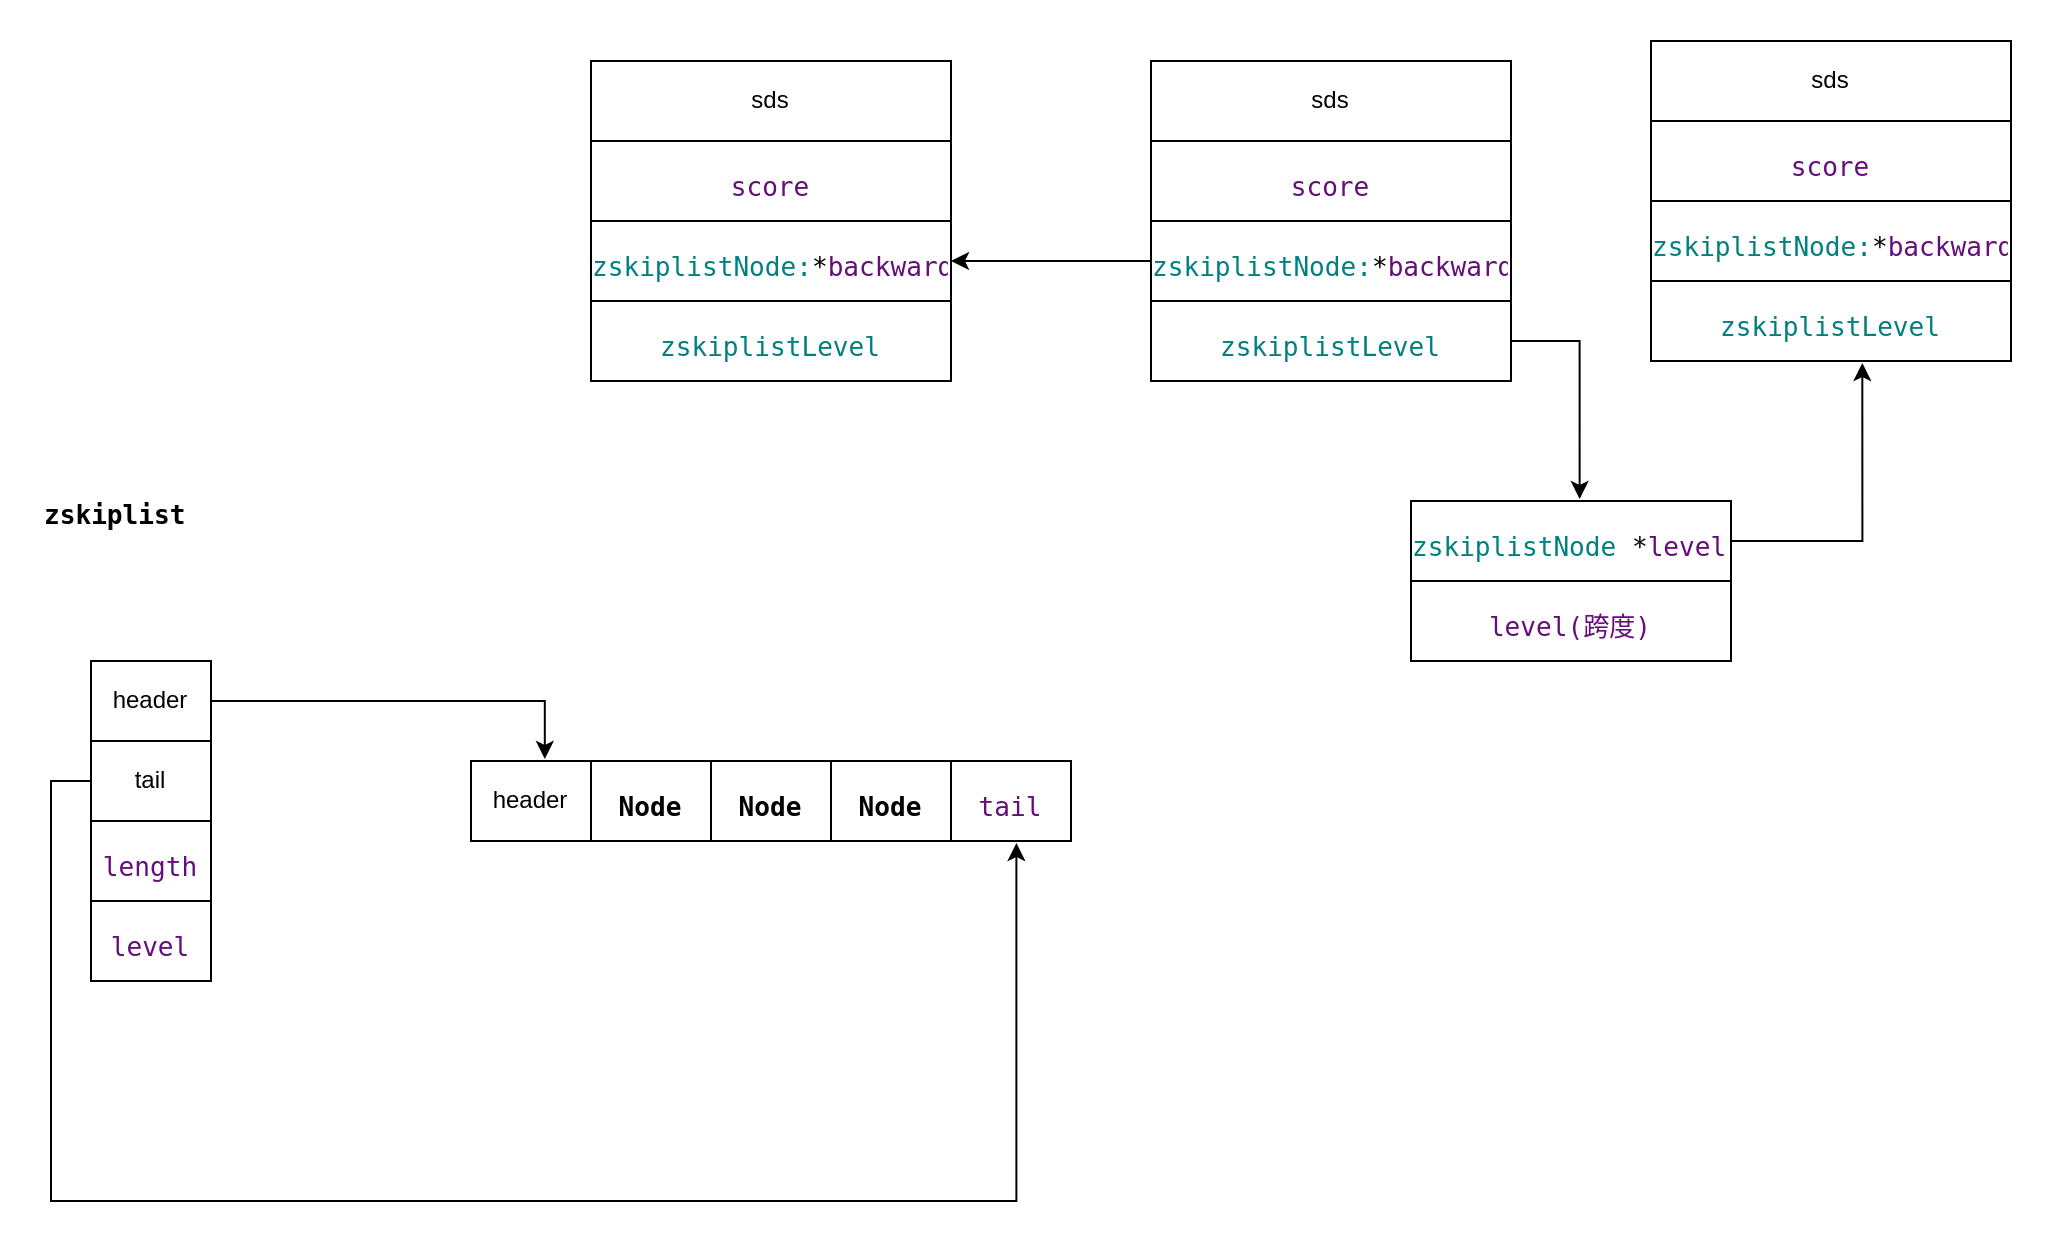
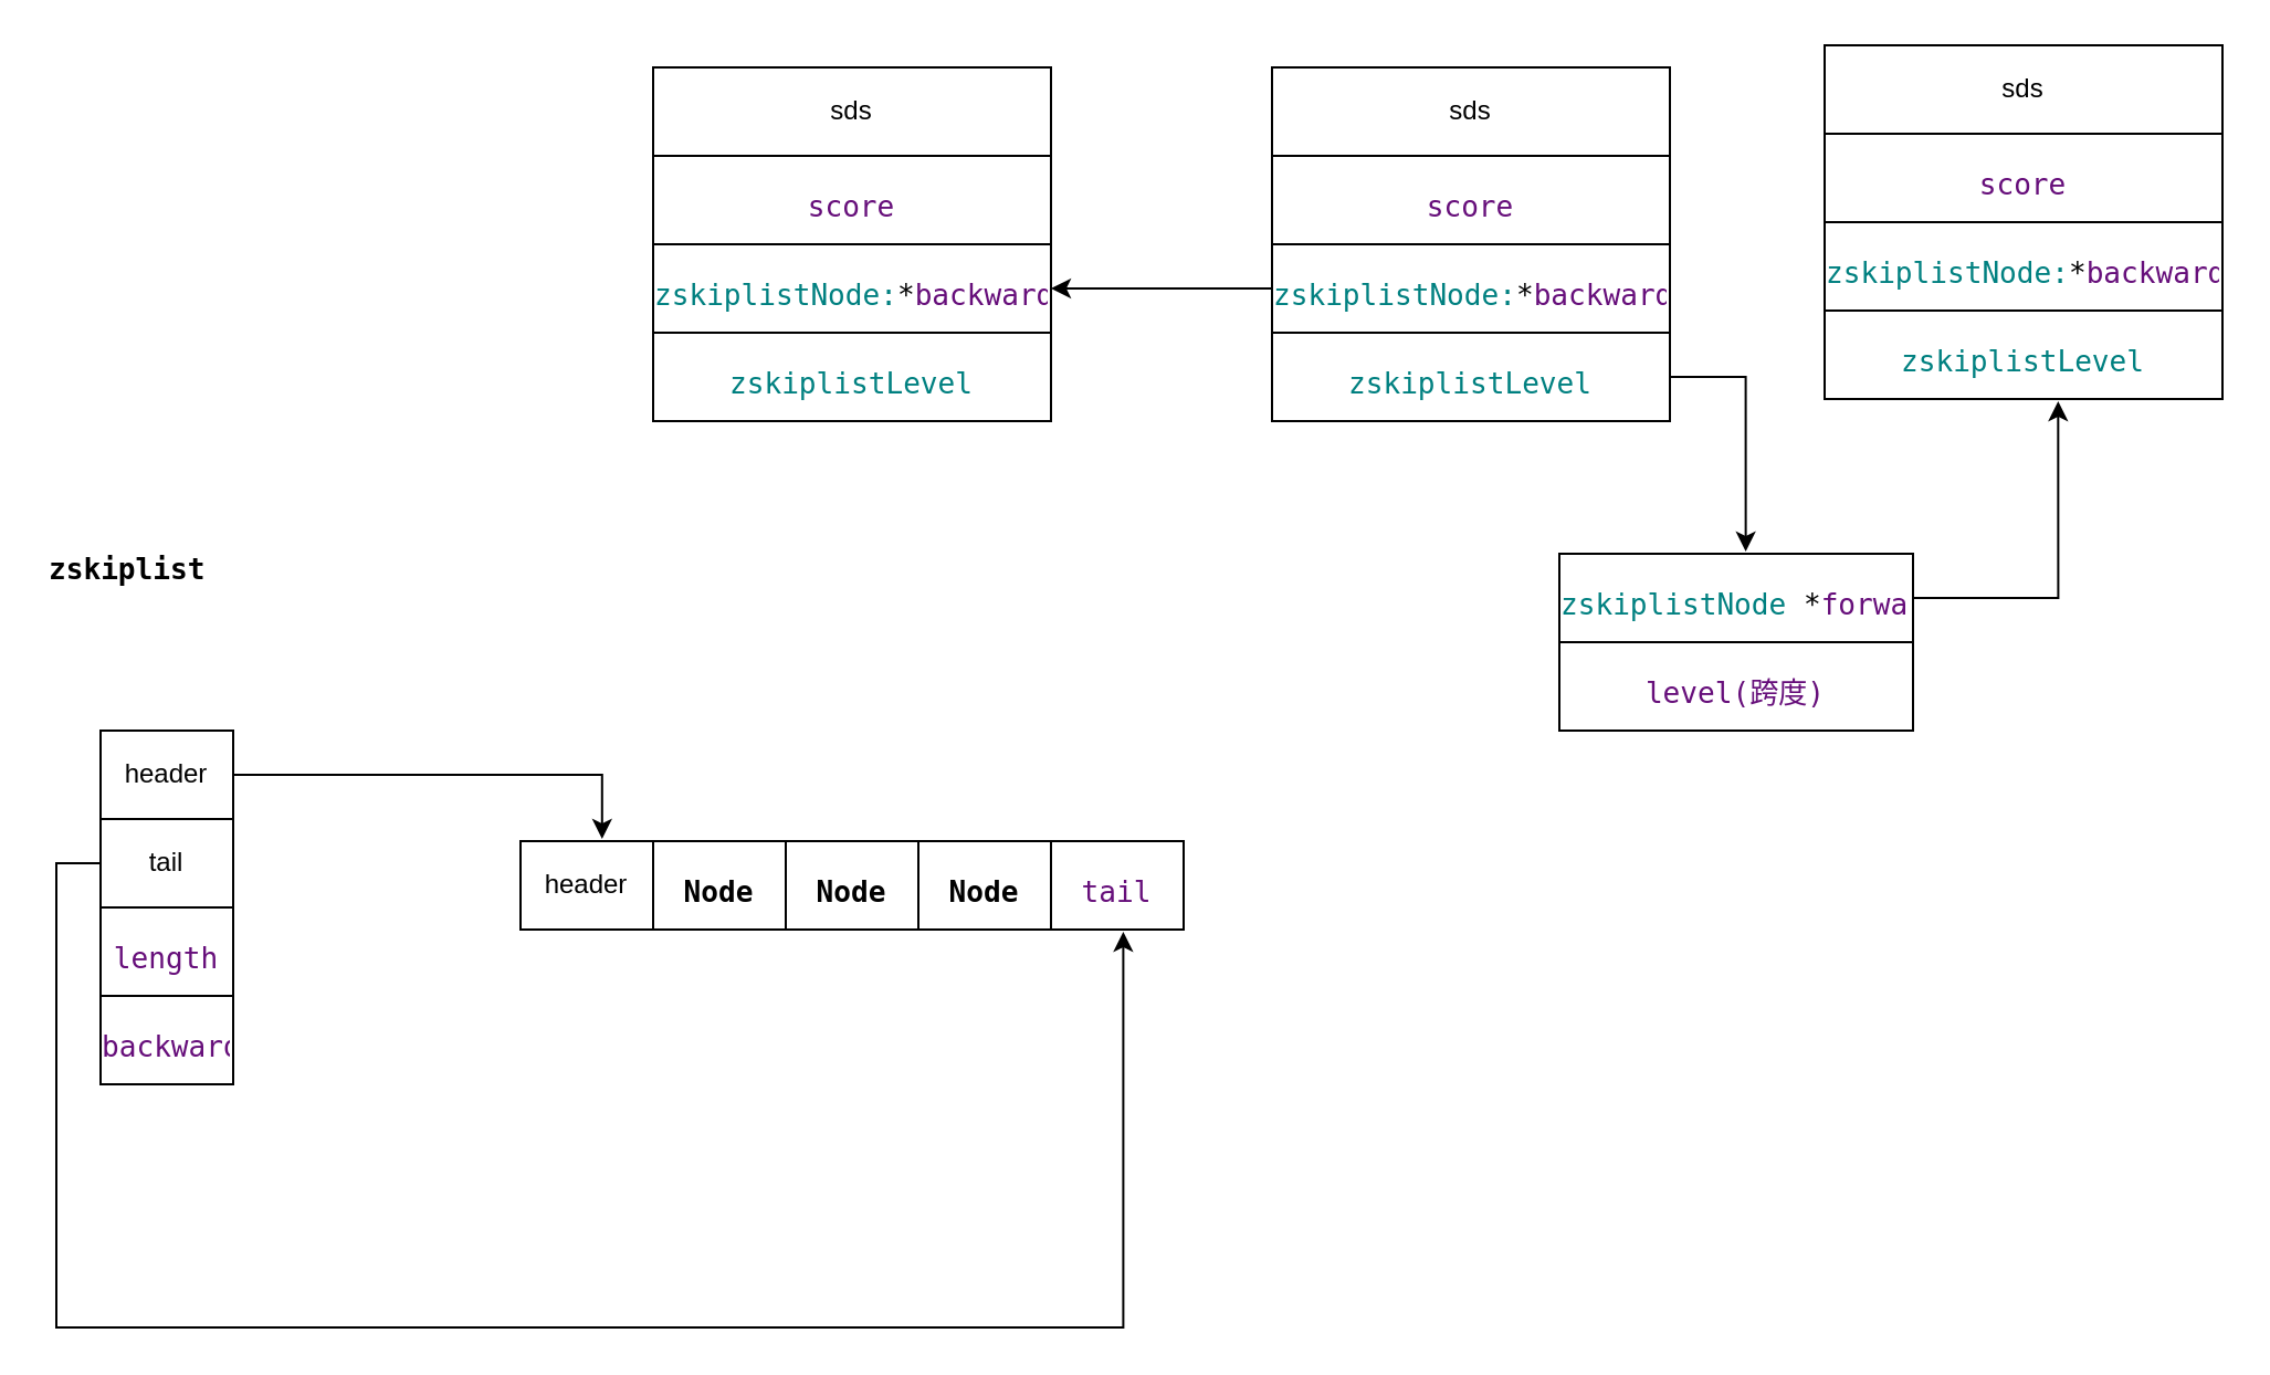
- <mxCell id="24" value="&lt;pre style=&quot;background-color: rgb(255, 255, 255); font-family: &amp;quot;JetBrains Mono&amp;quot;, monospace; font-size: 9.8pt;&quot;&gt;&lt;pre style=&quot;font-family: &amp;quot;JetBrains Mono&amp;quot;, monospace; font-size: 9.8pt;&quot;&gt;&lt;span style=&quot;color:#008080;&quot;&gt;zskiplistNode &lt;/span&gt;*&lt;span style=&quot;color:#660e7a;&quot;&gt;level&lt;/span&gt;;&lt;/pre&gt;&lt;/pre&gt;" style="shape=partialRectangle;html=1;whiteSpace=wrap;connectable=0;overflow=hidden;fillColor=none;top=0;left=0;bottom=0;right=0;pointerEvents=1;fontColor=#000000;" vertex="1" parent="23"><mxGeometry width="160" height="40" as="geometry"><mxRectangle width="160" height="40" as="alternateBounds" /></mxGeometry></mxCell>
+ <mxCell id="24" value="&lt;pre style=&quot;background-color: rgb(255, 255, 255); font-family: &amp;quot;JetBrains Mono&amp;quot;, monospace; font-size: 9.8pt;&quot;&gt;&lt;pre style=&quot;font-family: &amp;quot;JetBrains Mono&amp;quot;, monospace; font-size: 9.8pt;&quot;&gt;&lt;span style=&quot;color:#008080;&quot;&gt;zskiplistNode &lt;/span&gt;*&lt;span style=&quot;color:#660e7a;&quot;&gt;forward&lt;/span&gt;;&lt;/pre&gt;&lt;/pre&gt;" style="shape=partialRectangle;html=1;whiteSpace=wrap;connectable=0;overflow=hidden;fillColor=none;top=0;left=0;bottom=0;right=0;pointerEvents=1;fontColor=#000000;" vertex="1" parent="23"><mxGeometry width="160" height="40" as="geometry"><mxRectangle width="160" height="40" as="alternateBounds" /></mxGeometry></mxCell>
- <mxCell id="53" value="&lt;pre style=&quot;background-color: rgb(255, 255, 255); font-family: &amp;quot;JetBrains Mono&amp;quot;, monospace; font-size: 9.8pt;&quot;&gt;&lt;pre style=&quot;font-family: &amp;quot;JetBrains Mono&amp;quot;, monospace; font-size: 9.8pt;&quot;&gt;&lt;span style=&quot;color:#660e7a;&quot;&gt;level&lt;/span&gt;&lt;/pre&gt;&lt;/pre&gt;" style="shape=partialRectangle;html=1;whiteSpace=wrap;connectable=0;overflow=hidden;fillColor=none;top=0;left=0;bottom=0;right=0;pointerEvents=1;fontColor=#000000;" vertex="1" parent="52"><mxGeometry width="60" height="40" as="geometry"><mxRectangle width="60" height="40" as="alternateBounds" /></mxGeometry></mxCell>
+ <mxCell id="53" value="&lt;pre style=&quot;background-color: rgb(255, 255, 255); font-family: &amp;quot;JetBrains Mono&amp;quot;, monospace; font-size: 9.8pt;&quot;&gt;&lt;pre style=&quot;font-family: &amp;quot;JetBrains Mono&amp;quot;, monospace; font-size: 9.8pt;&quot;&gt;&lt;span style=&quot;color:#660e7a;&quot;&gt;backward&lt;/span&gt;&lt;/pre&gt;&lt;/pre&gt;" style="shape=partialRectangle;html=1;whiteSpace=wrap;connectable=0;overflow=hidden;fillColor=none;top=0;left=0;bottom=0;right=0;pointerEvents=1;fontColor=#000000;" vertex="1" parent="52"><mxGeometry width="60" height="40" as="geometry"><mxRectangle width="60" height="40" as="alternateBounds" /></mxGeometry></mxCell>
